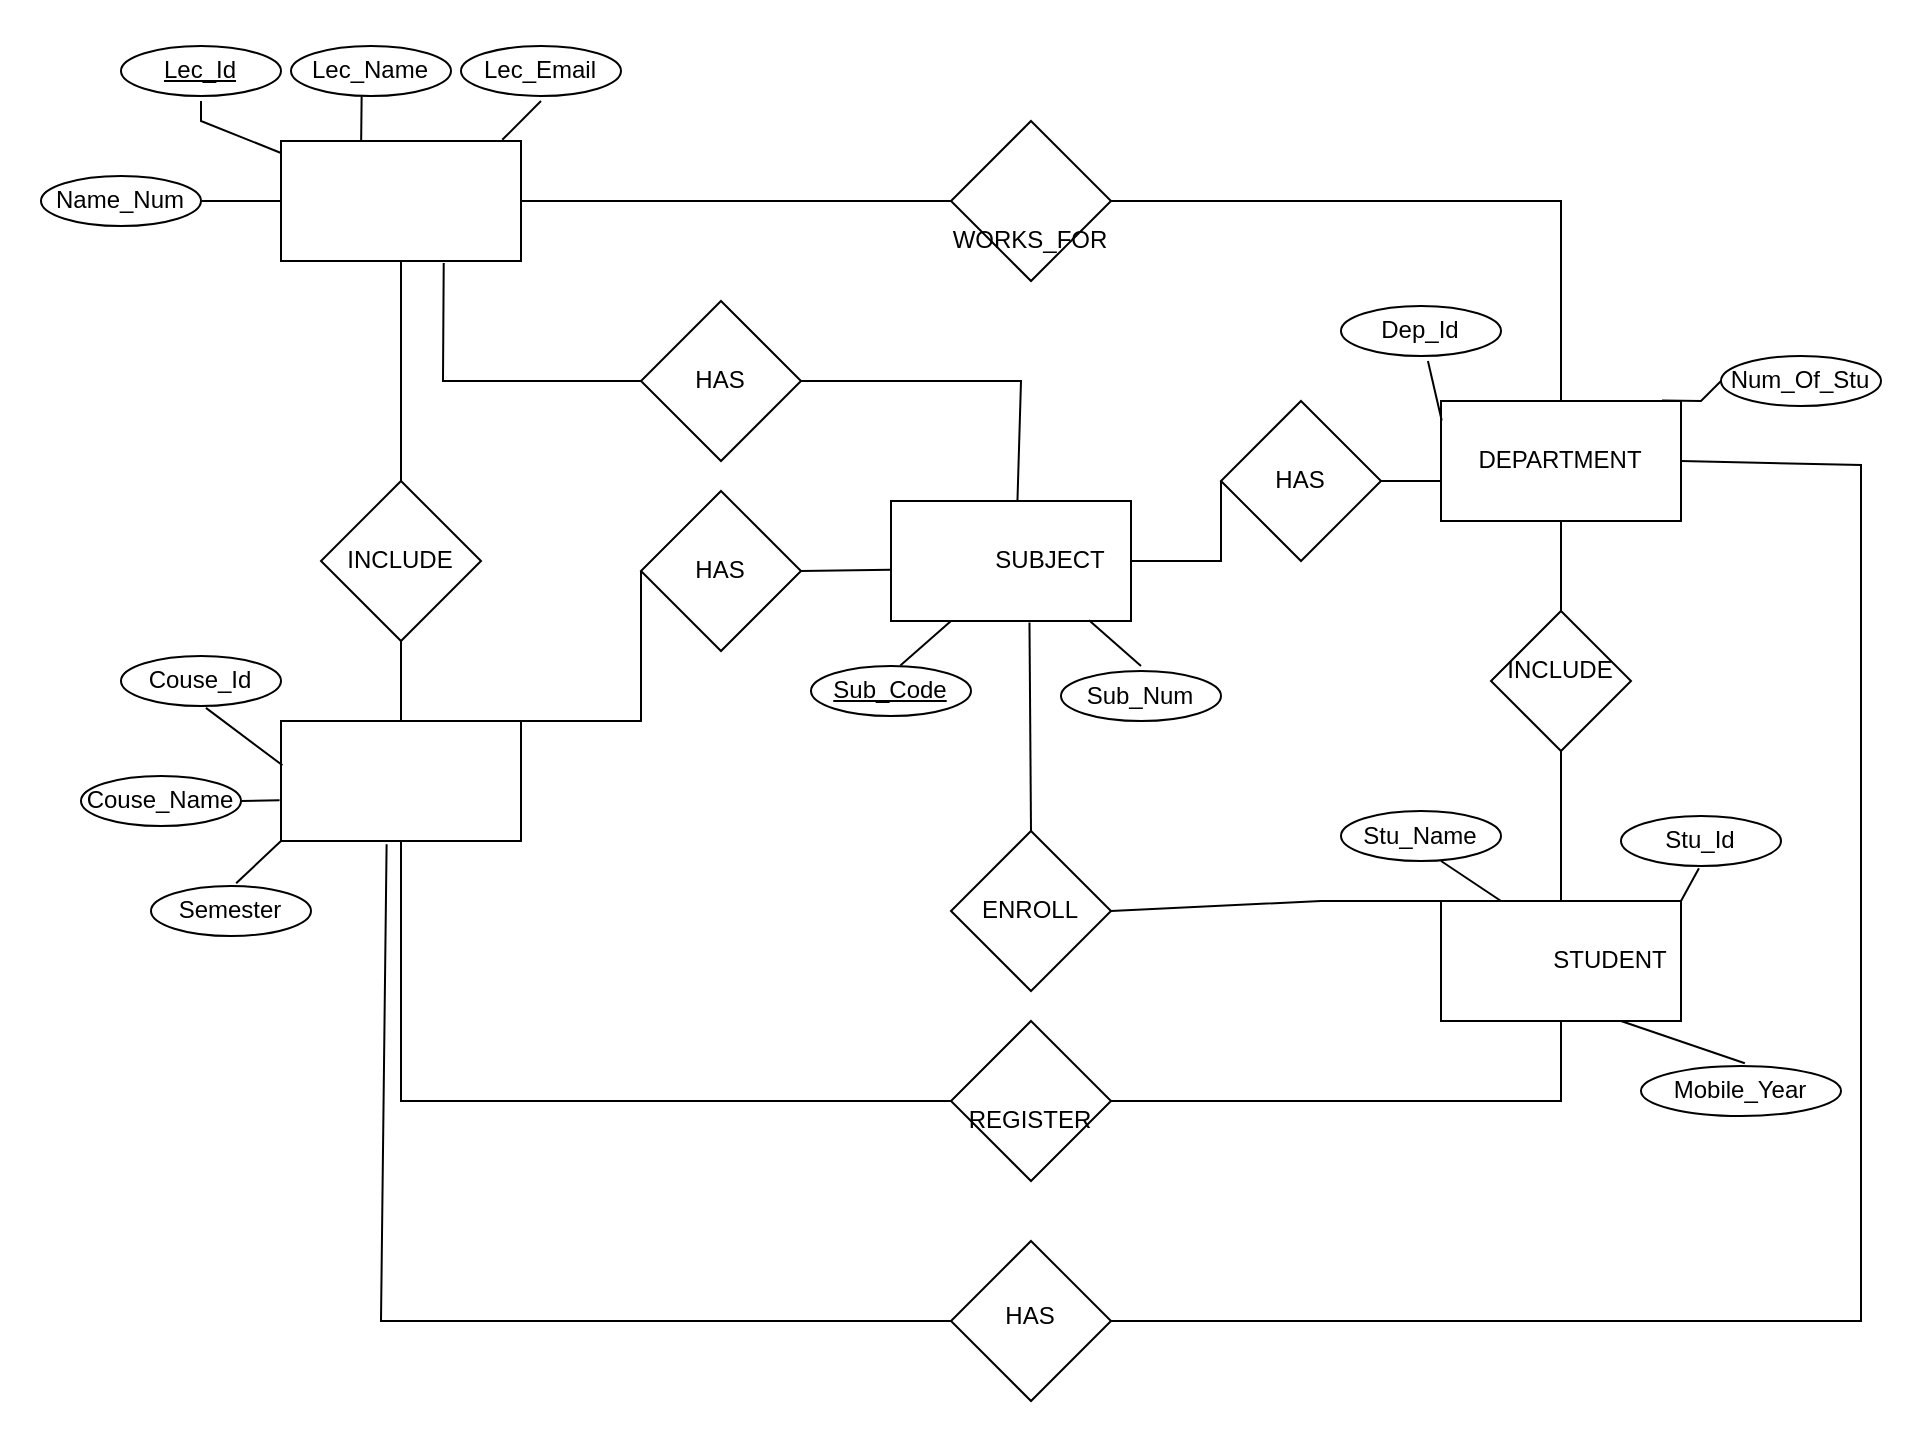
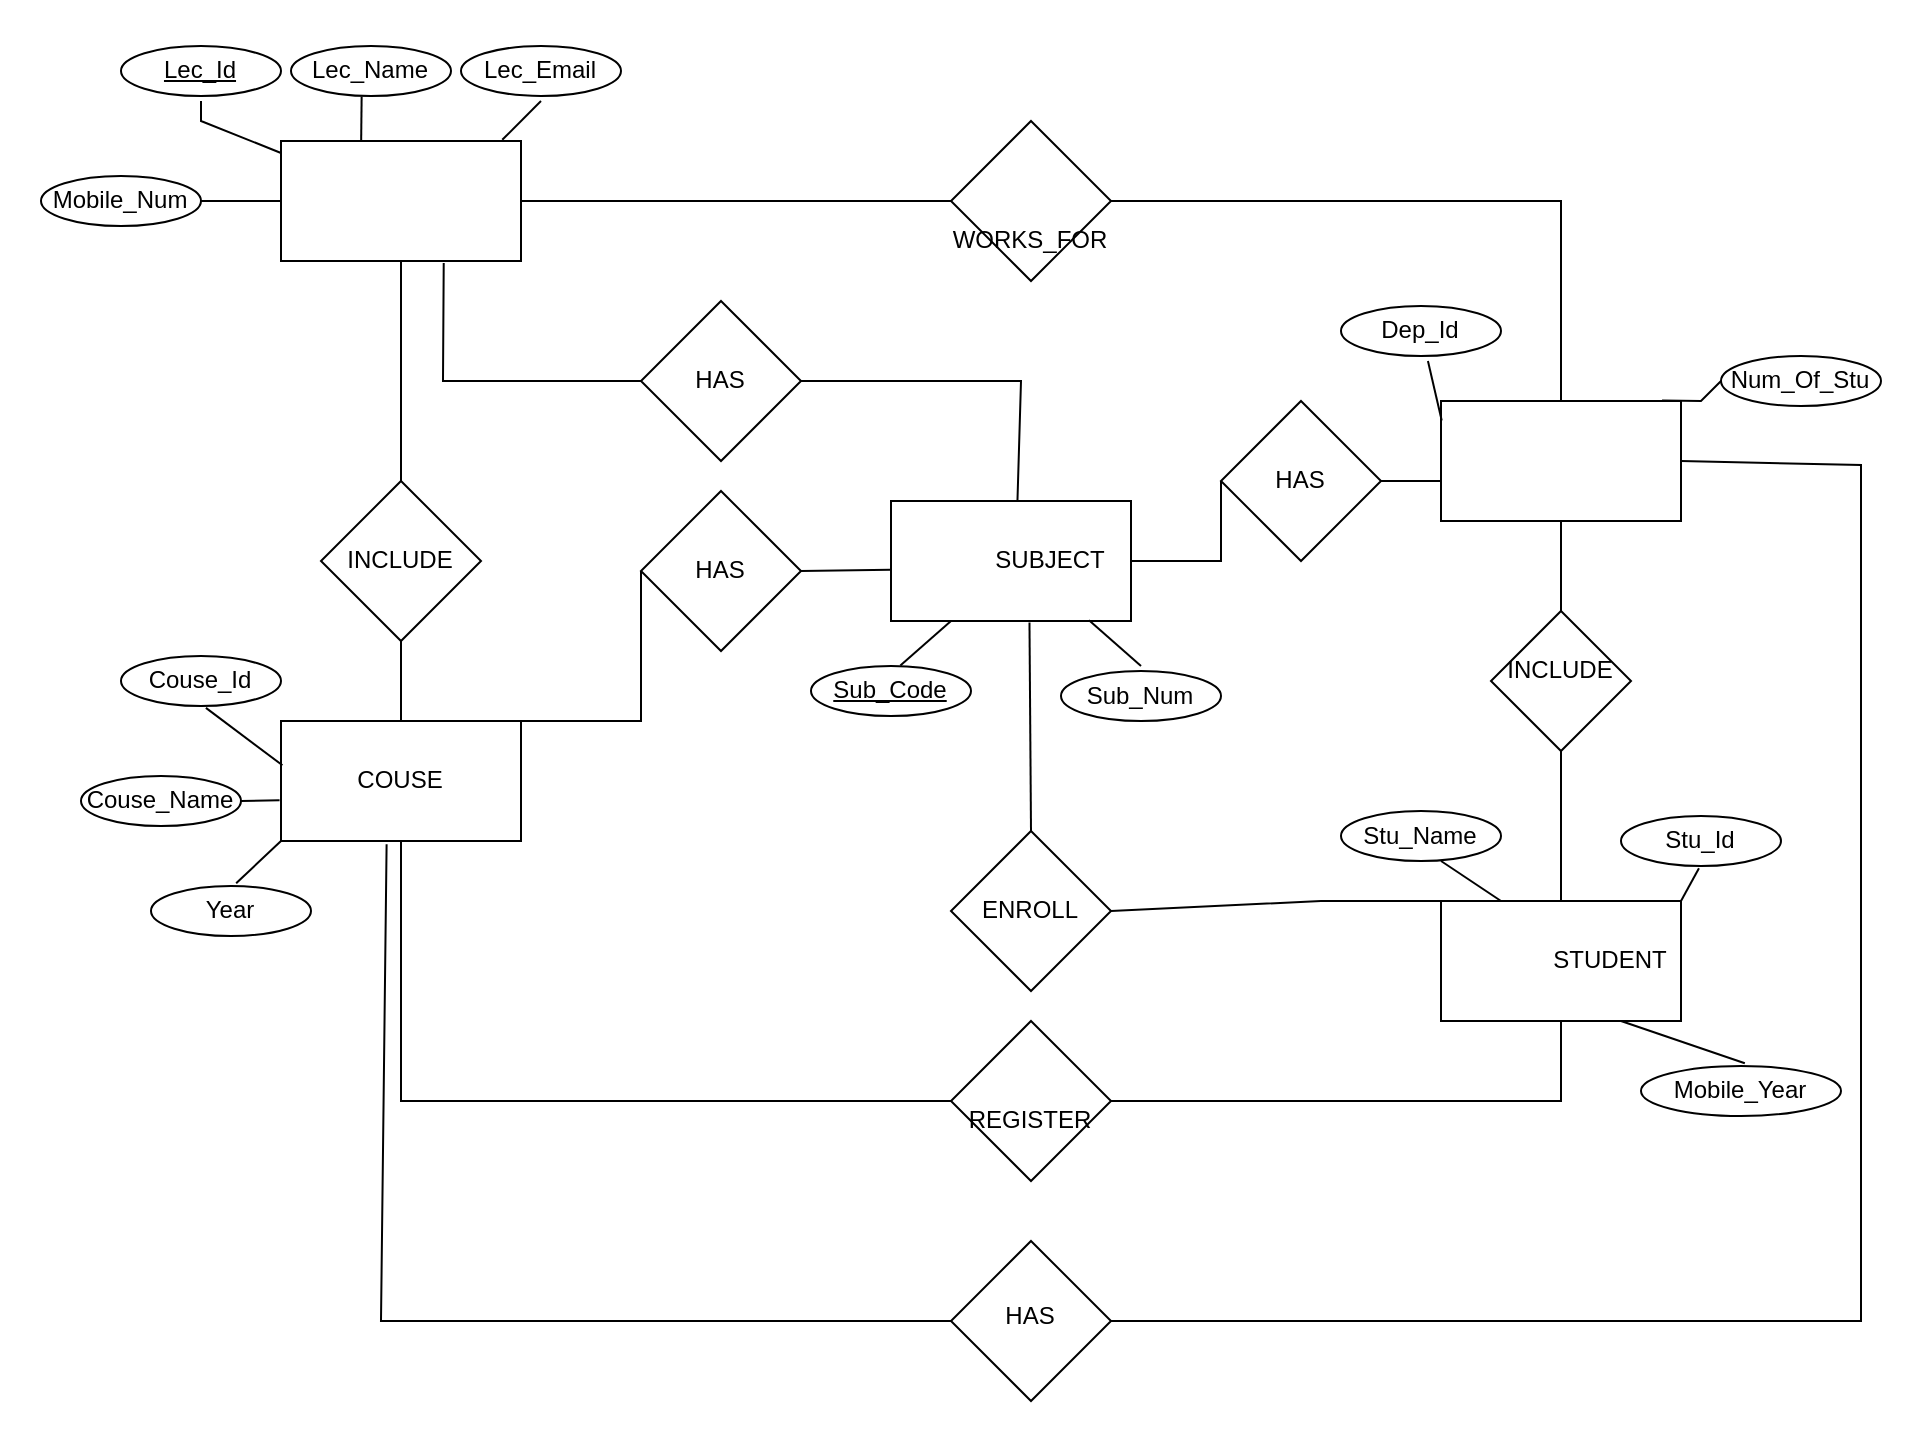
- <mxCell id="69" value="Name_Num" style="text;html=1;strokeColor=none;fillColor=none;align=center;verticalAlign=middle;whiteSpace=wrap;rounded=0;fontStyle=0" vertex="1" parent="1"><mxGeometry x="30" y="85" width="60" height="30" as="geometry" /></mxCell>
+ <mxCell id="69" value="Mobile_Num" style="text;html=1;strokeColor=none;fillColor=none;align=center;verticalAlign=middle;whiteSpace=wrap;rounded=0;fontStyle=0" vertex="1" parent="1"><mxGeometry x="30" y="85" width="60" height="30" as="geometry" /></mxCell>
- <mxCell id="16" value="DEPARTMENT" style="text;html=1;strokeColor=none;fillColor=none;align=center;verticalAlign=middle;whiteSpace=wrap;rounded=0;" parent="1" vertex="1"><mxGeometry x="750" y="215" width="60" height="30" as="geometry" /></mxCell>
+ <mxCell id="5" value="COUSE" style="text;html=1;strokeColor=none;fillColor=none;align=center;verticalAlign=middle;whiteSpace=wrap;rounded=0;" parent="1" vertex="1"><mxGeometry x="170" y="375" width="60" height="30" as="geometry" /></mxCell>
- <mxCell id="87" value="Semester" style="text;html=1;strokeColor=none;fillColor=none;align=center;verticalAlign=middle;whiteSpace=wrap;rounded=0;fontStyle=0" vertex="1" parent="1"><mxGeometry x="85" y="440" width="60" height="30" as="geometry" /></mxCell>
+ <mxCell id="87" value="Year" style="text;html=1;strokeColor=none;fillColor=none;align=center;verticalAlign=middle;whiteSpace=wrap;rounded=0;fontStyle=0" vertex="1" parent="1"><mxGeometry x="85" y="440" width="60" height="30" as="geometry" /></mxCell>
